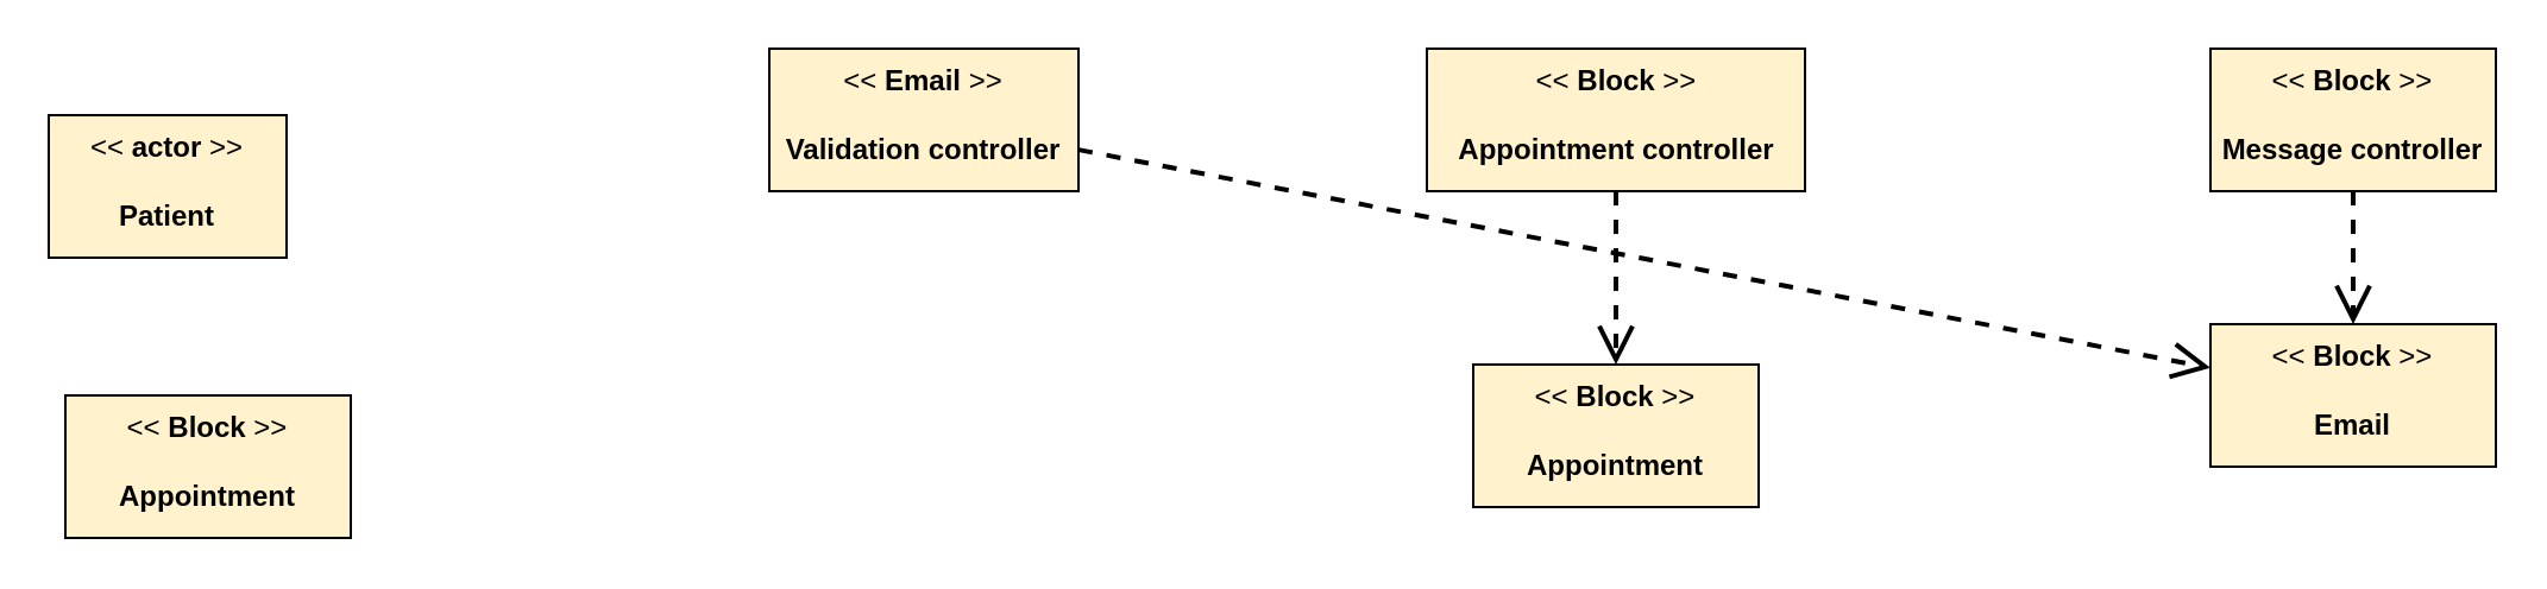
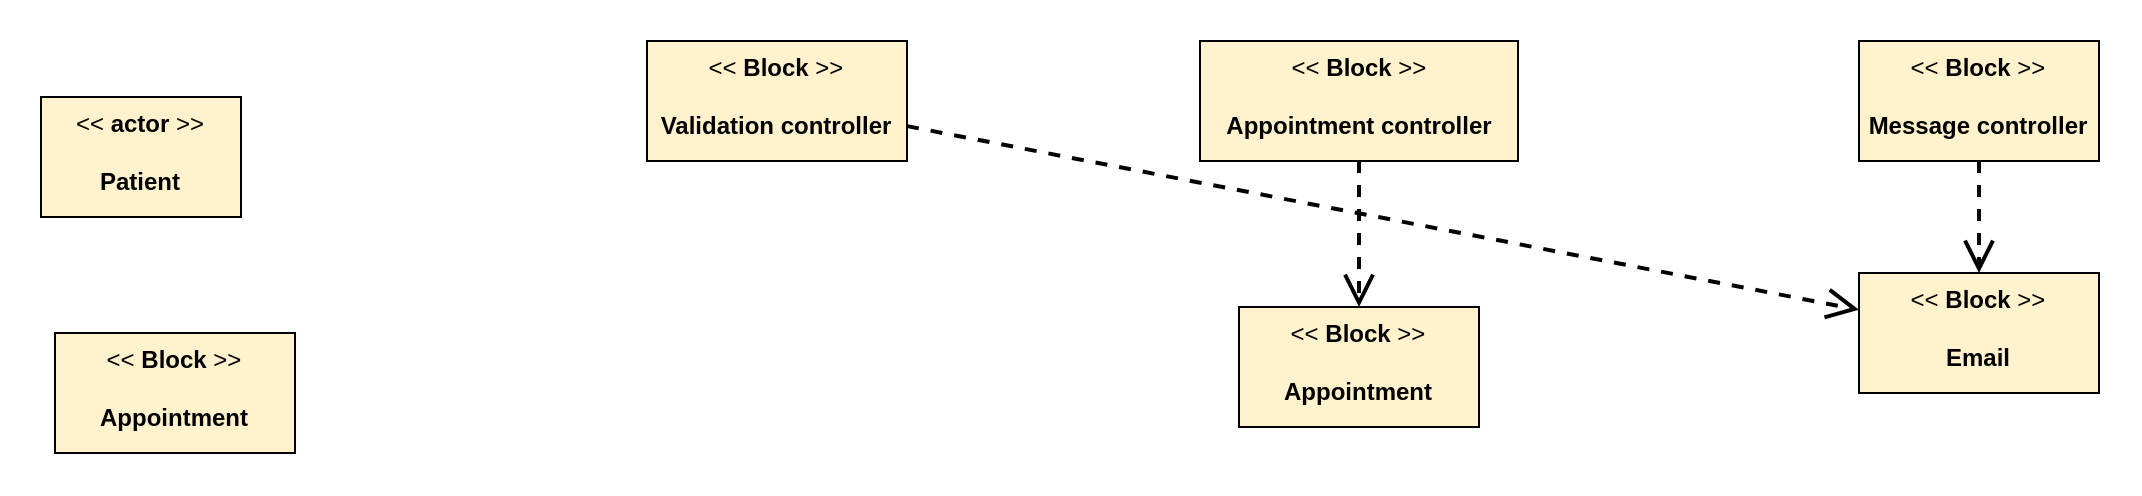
- <mxCell id="2" value="&amp;lt;&amp;lt; &lt;b&gt;Email &lt;/b&gt;&amp;gt;&amp;gt;&lt;div&gt;&lt;br&gt;&lt;b&gt;Validation controller&lt;/b&gt;&lt;/div&gt;" style="shape=rect;html=1;whiteSpace=wrap;align=center;verticalAlign=top;fillColor=#FFF2CC;" vertex="1" parent="1"><mxGeometry x="323" y="20" width="130" height="60" as="geometry" /></mxCell>
+ <mxCell id="2" value="&amp;lt;&amp;lt; &lt;b&gt;Block &lt;/b&gt;&amp;gt;&amp;gt;&lt;div&gt;&lt;br&gt;&lt;b&gt;Validation controller&lt;/b&gt;&lt;/div&gt;" style="shape=rect;html=1;whiteSpace=wrap;align=center;verticalAlign=top;fillColor=#FFF2CC;" vertex="1" parent="1"><mxGeometry x="323" y="20" width="130" height="60" as="geometry" /></mxCell>
